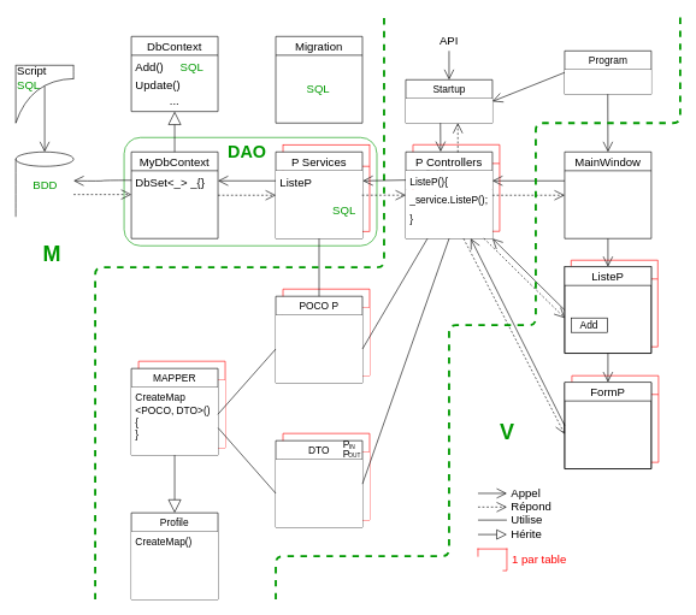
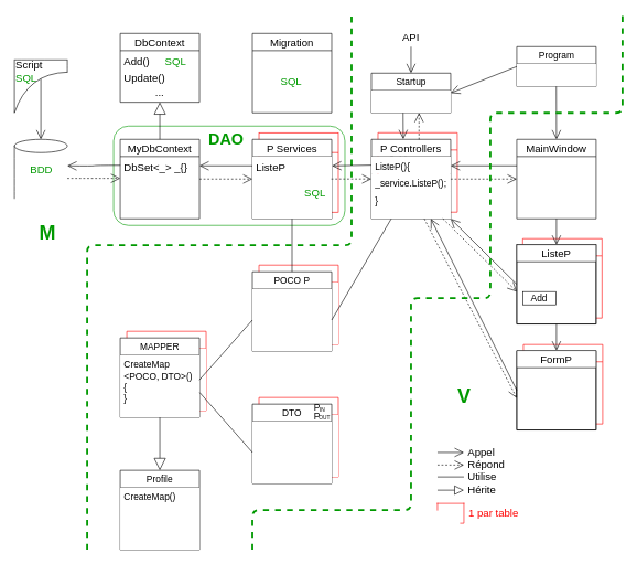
- <mxCell id="69" value="" style="endArrow=none;html=1;rounded=1;sketch=0;fontSize=14;fontColor=none;endSize=7;sourcePerimeterSpacing=0;targetPerimeterSpacing=0;strokeColor=#000000;jumpStyle=none;entryX=0.5;entryY=1;entryDx=0;entryDy=0;exitX=1;exitY=0.5;exitDx=0;exitDy=0;" edge="1" parent="1" source="52" target="38"><mxGeometry width="50" height="50" relative="1" as="geometry"><mxPoint x="11" y="470" as="sourcePoint" /><mxPoint x="61" y="420" as="targetPoint" /></mxGeometry></mxCell>
